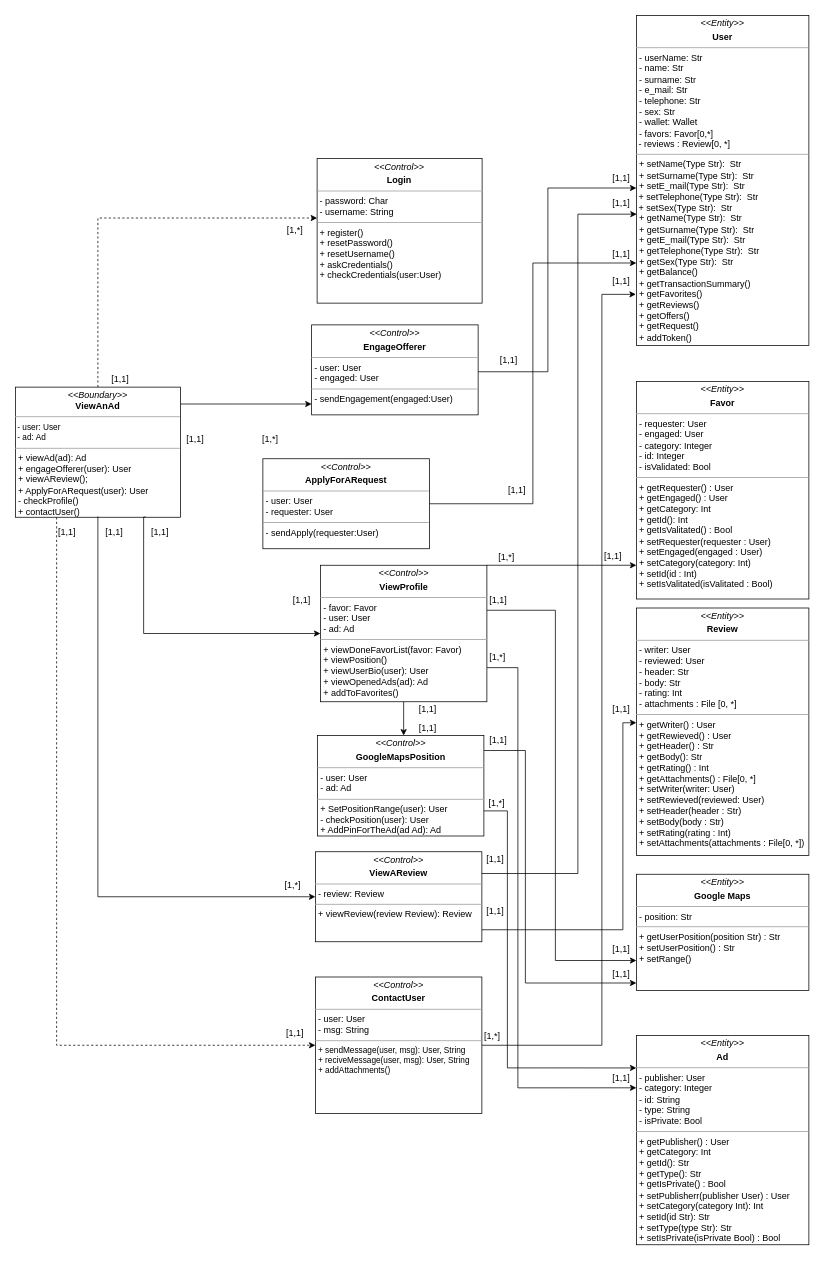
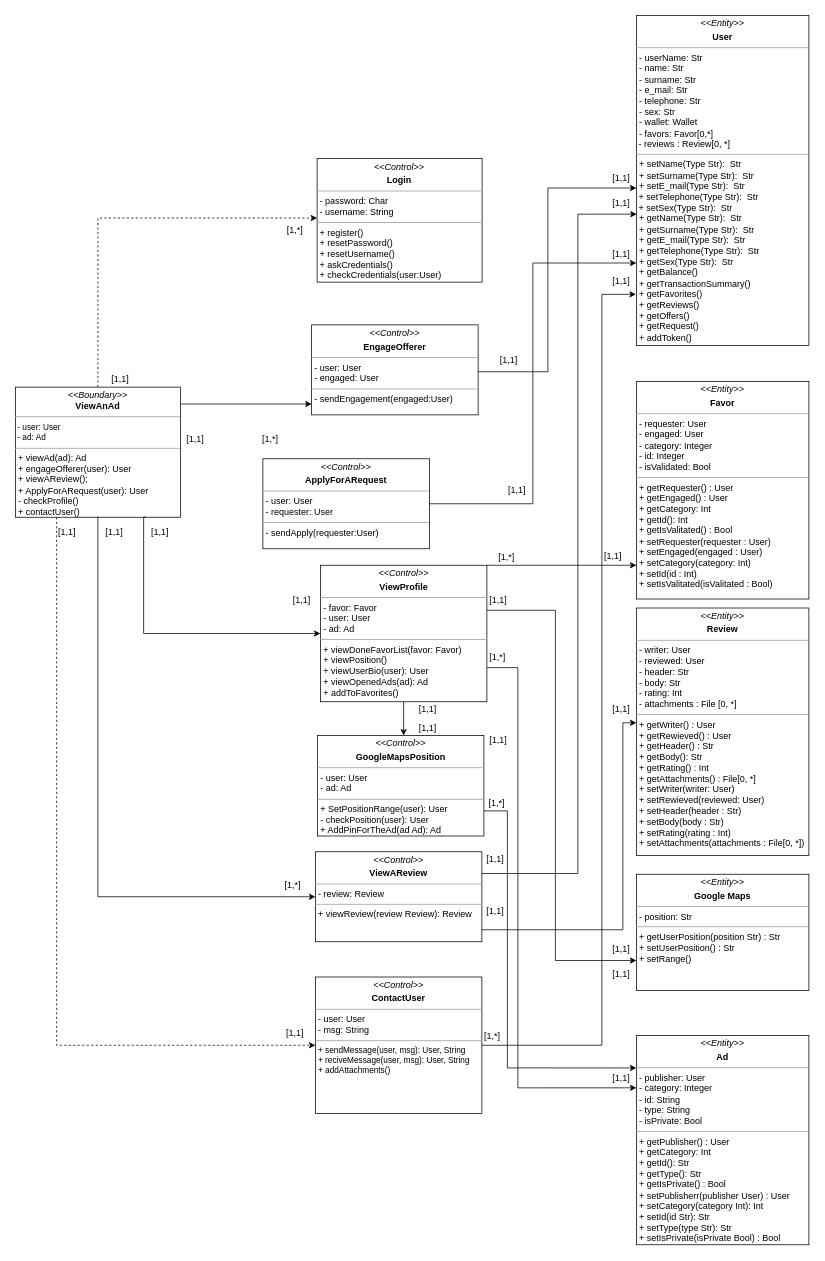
- <mxCell id="14" value="&lt;p style=&quot;margin: 0px ; margin-top: 4px ; text-align: center&quot;&gt;&lt;font style=&quot;font-size: 12px&quot;&gt;&lt;i&gt;&amp;lt;&amp;lt;Control&amp;gt;&amp;gt;&lt;/i&gt;&lt;br&gt;&lt;/font&gt;&lt;/p&gt;&lt;p style=&quot;margin: 0px ; margin-top: 4px ; text-align: center&quot;&gt;&lt;b&gt;Login&lt;/b&gt;&lt;/p&gt;&lt;hr size=&quot;1&quot;&gt;&lt;p style=&quot;margin: 0px 0px 0px 4px&quot;&gt;&lt;font style=&quot;font-size: 12px&quot;&gt;- password: Char&lt;br&gt;&lt;/font&gt;&lt;/p&gt;&lt;p style=&quot;margin: 0px 0px 0px 4px&quot;&gt;&lt;font style=&quot;font-size: 12px&quot;&gt;- username: String&lt;/font&gt;&lt;/p&gt;&lt;hr size=&quot;1&quot;&gt;&lt;p style=&quot;margin: 0px 0px 0px 4px&quot;&gt;+ register()&lt;br&gt;&lt;/p&gt;&lt;p style=&quot;margin: 0px 0px 0px 4px&quot;&gt;+ resetPassword()&lt;br&gt;&lt;/p&gt;&lt;p style=&quot;margin: 0px 0px 0px 4px&quot;&gt;+ resetUsername()&lt;/p&gt;&lt;p style=&quot;margin: 0px 0px 0px 4px&quot;&gt;+ askCredentials()&lt;/p&gt;&lt;p style=&quot;margin: 0px 0px 0px 4px&quot;&gt;+ checkCredentials(user:User)&lt;/p&gt;" style="verticalAlign=top;align=left;overflow=fill;fontSize=12;fontFamily=Helvetica;html=1;rounded=0;shadow=0;comic=0;labelBackgroundColor=none;strokeWidth=1" parent="1" vertex="1"><mxGeometry x="422.31" y="210.5" width="220" height="193" as="geometry" /></mxCell>
+ <mxCell id="14" value="&lt;p style=&quot;margin: 0px ; margin-top: 4px ; text-align: center&quot;&gt;&lt;font style=&quot;font-size: 12px&quot;&gt;&lt;i&gt;&amp;lt;&amp;lt;Control&amp;gt;&amp;gt;&lt;/i&gt;&lt;br&gt;&lt;/font&gt;&lt;/p&gt;&lt;p style=&quot;margin: 0px ; margin-top: 4px ; text-align: center&quot;&gt;&lt;b&gt;Login&lt;/b&gt;&lt;/p&gt;&lt;hr size=&quot;1&quot;&gt;&lt;p style=&quot;margin: 0px 0px 0px 4px&quot;&gt;&lt;font style=&quot;font-size: 12px&quot;&gt;- password: Char&lt;br&gt;&lt;/font&gt;&lt;/p&gt;&lt;p style=&quot;margin: 0px 0px 0px 4px&quot;&gt;&lt;font style=&quot;font-size: 12px&quot;&gt;- username: String&lt;/font&gt;&lt;/p&gt;&lt;hr size=&quot;1&quot;&gt;&lt;p style=&quot;margin: 0px 0px 0px 4px&quot;&gt;+ register()&lt;br&gt;&lt;/p&gt;&lt;p style=&quot;margin: 0px 0px 0px 4px&quot;&gt;+ resetPassword()&lt;br&gt;&lt;/p&gt;&lt;p style=&quot;margin: 0px 0px 0px 4px&quot;&gt;+ resetUsername()&lt;/p&gt;&lt;p style=&quot;margin: 0px 0px 0px 4px&quot;&gt;+ askCredentials()&lt;/p&gt;&lt;p style=&quot;margin: 0px 0px 0px 4px&quot;&gt;+ checkCredentials(user:User)&lt;/p&gt;" style="verticalAlign=top;align=left;overflow=fill;fontSize=12;fontFamily=Helvetica;html=1;rounded=0;shadow=0;comic=0;labelBackgroundColor=none;strokeWidth=1" parent="1" vertex="1"><mxGeometry x="422.31" y="210.5" width="220" height="165" as="geometry" /></mxCell>
- <mxCell id="11" style="edgeStyle=orthogonalEdgeStyle;rounded=0;orthogonalLoop=1;jettySize=auto;html=1;" parent="1" source="13" target="18" edge="1"><mxGeometry relative="1" as="geometry"><mxPoint x="849" y="1240" as="targetPoint" /><Array as="points"><mxPoint x="700" y="1000" /><mxPoint x="700" y="1310" /></Array></mxGeometry></mxCell>
